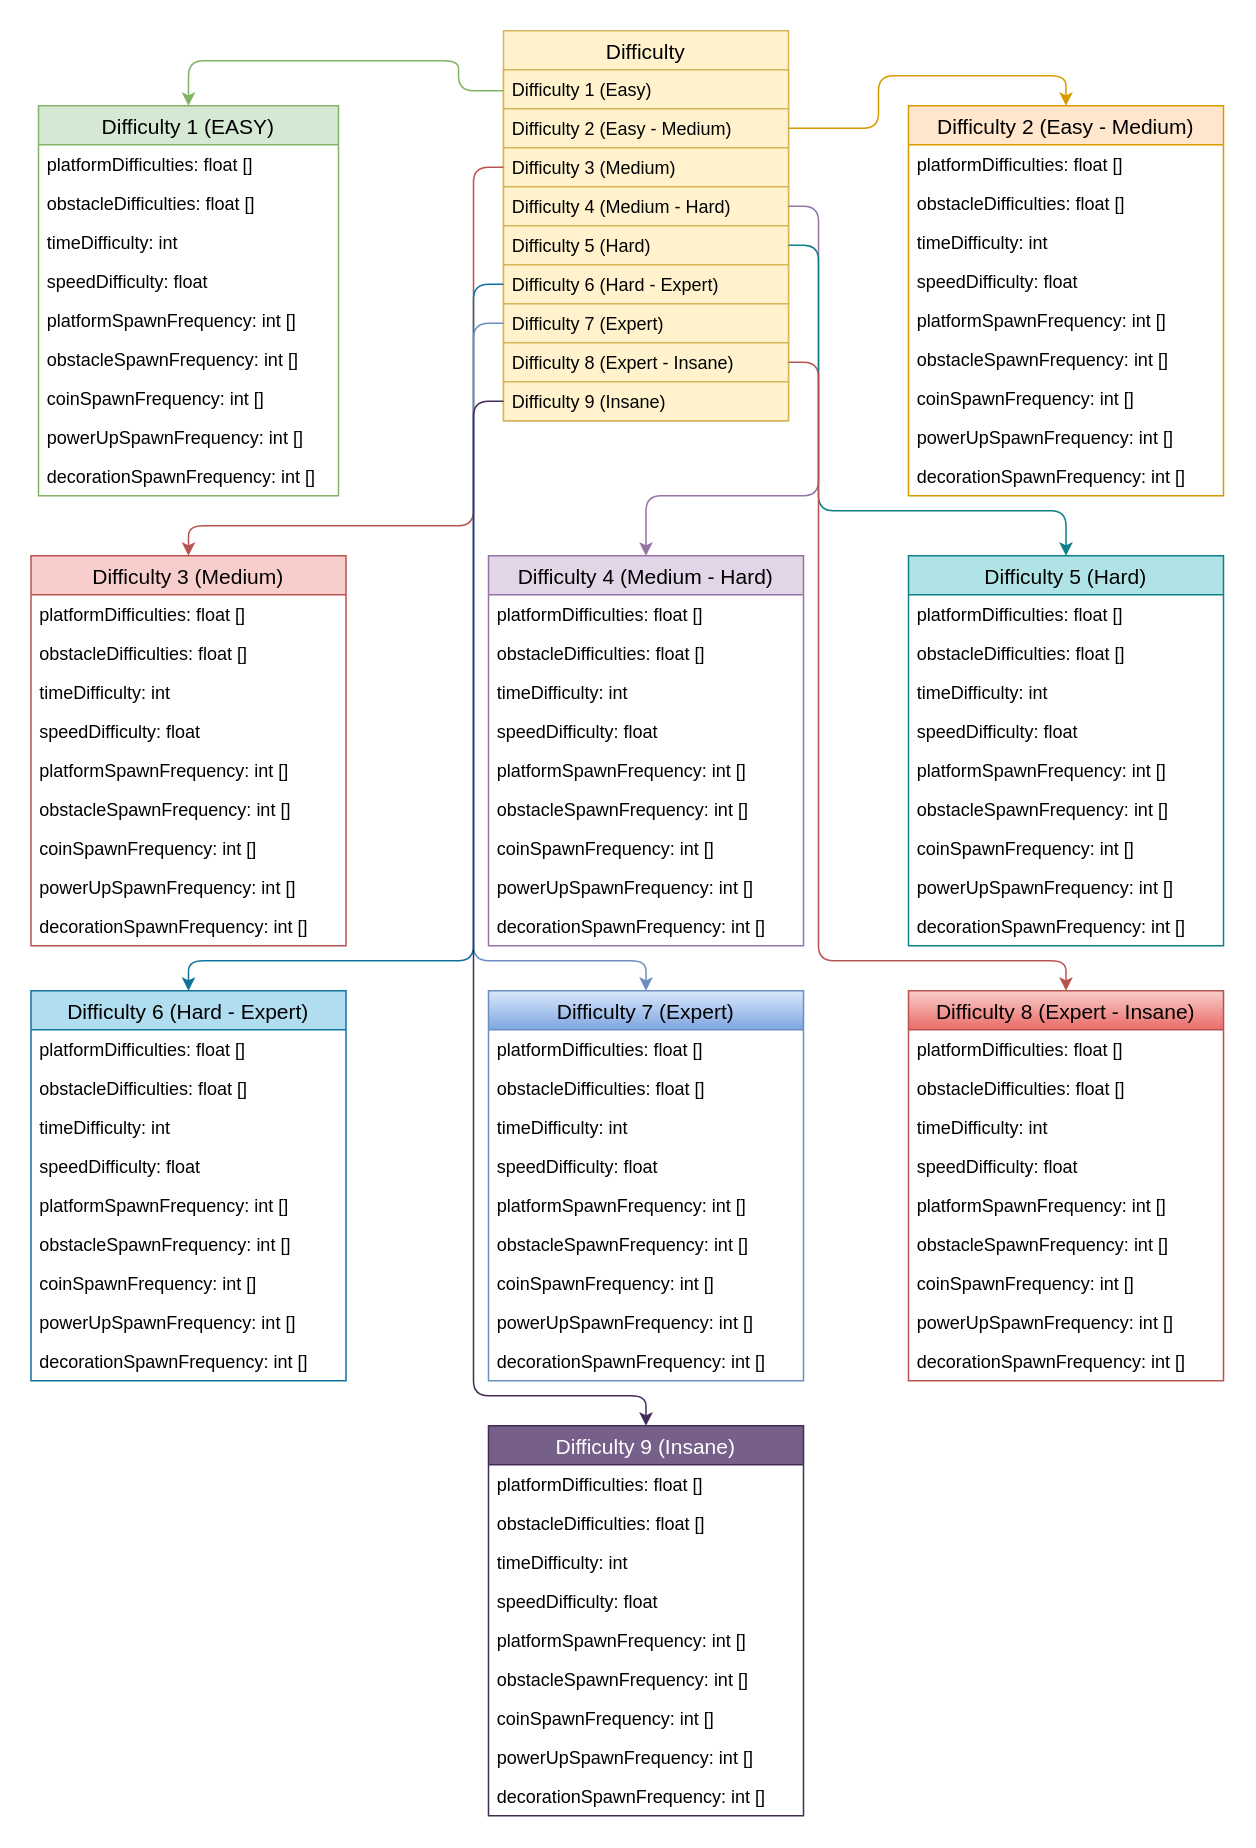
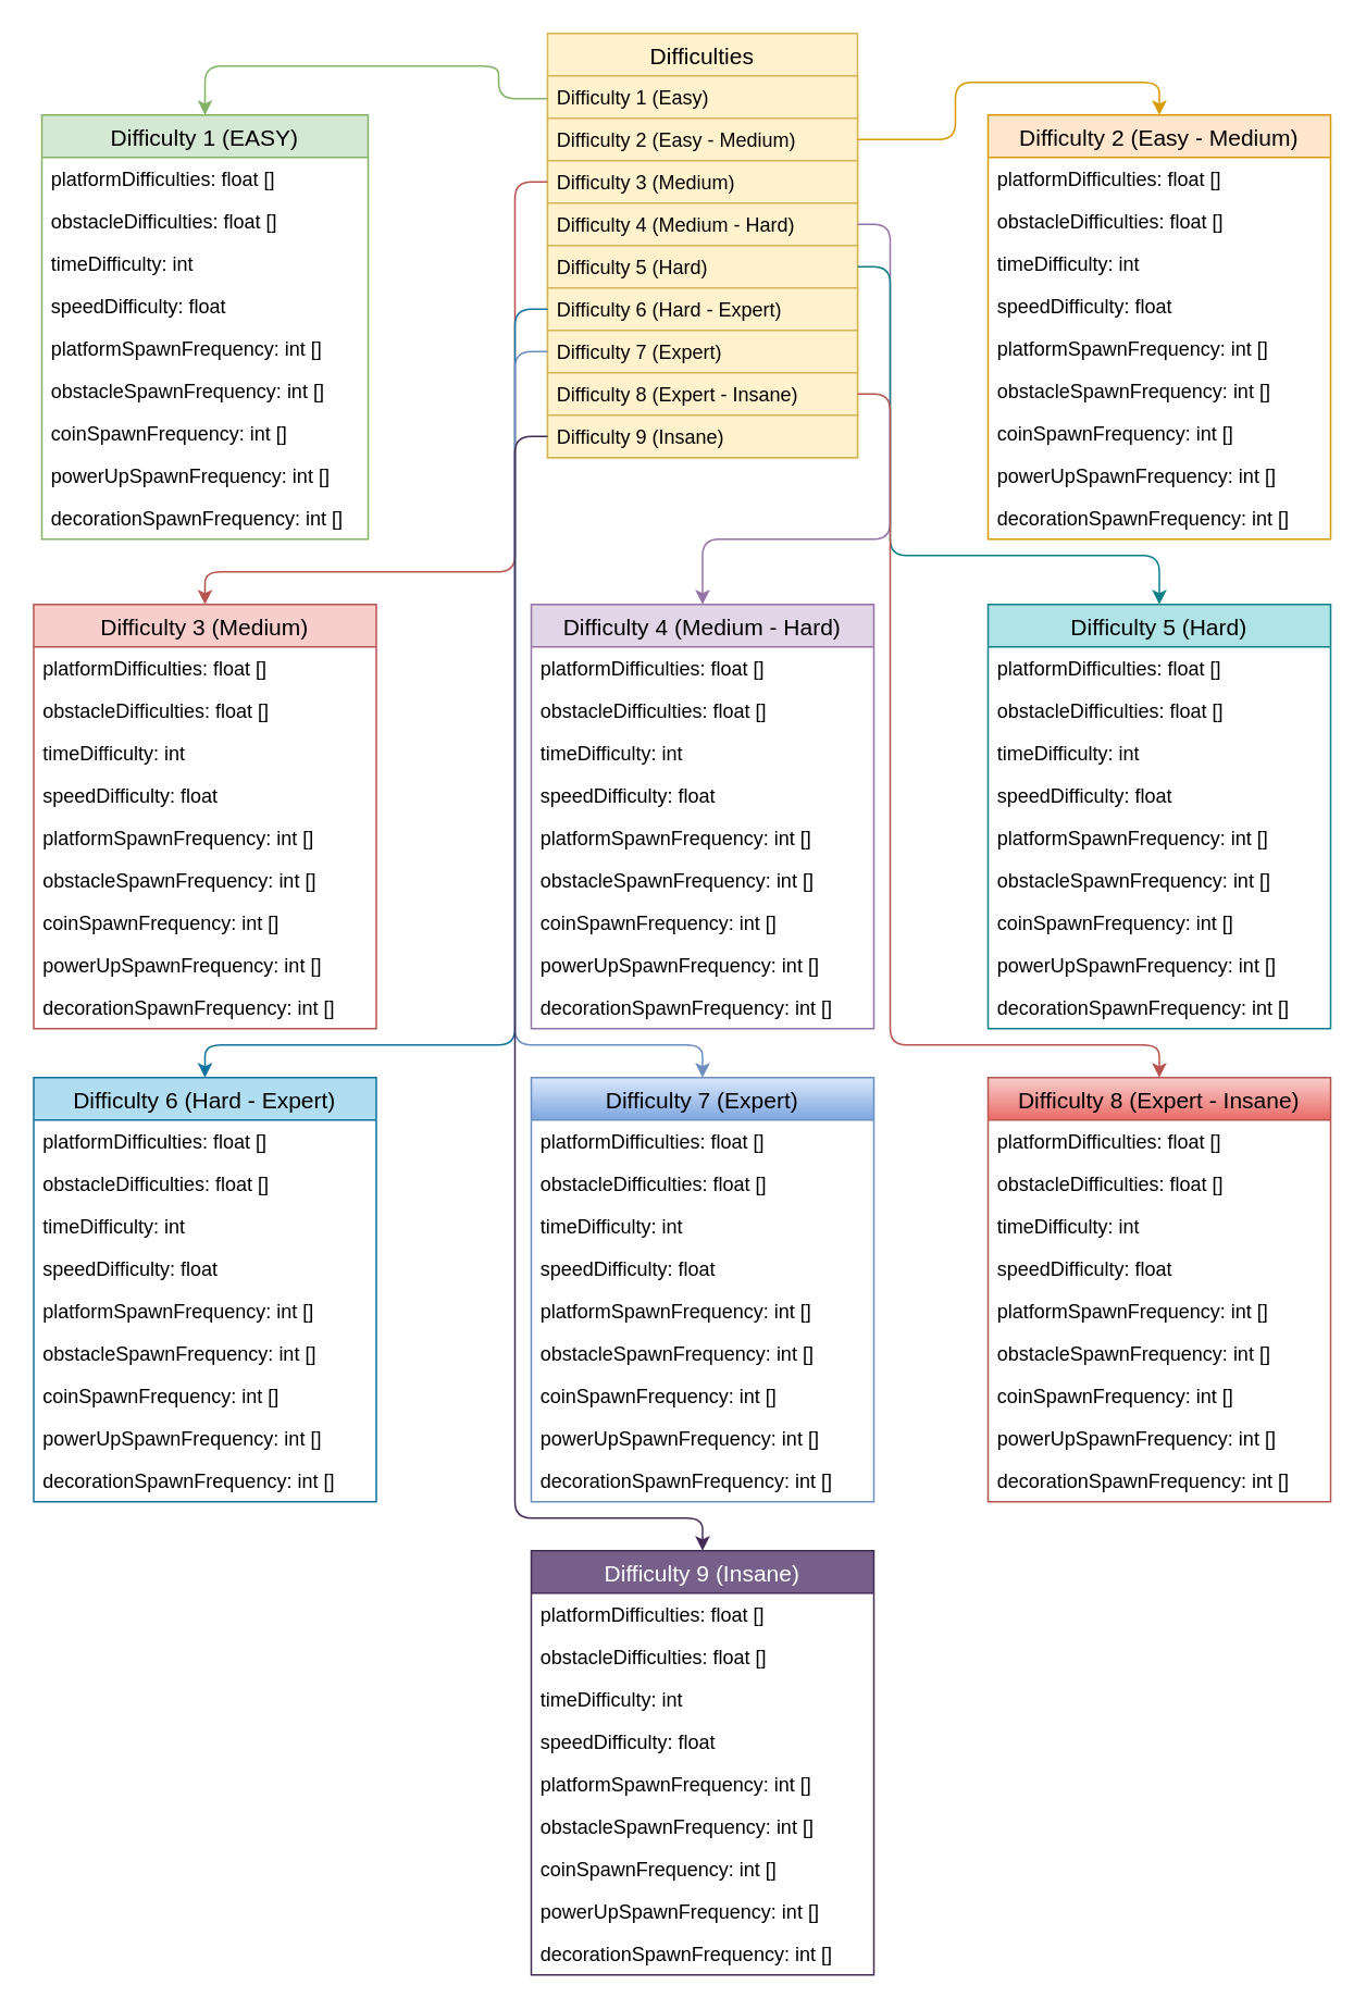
- <mxCell id="2" value="Difficulty" style="swimlane;fontStyle=0;childLayout=stackLayout;horizontal=1;startSize=26;horizontalStack=0;resizeParent=1;resizeParentMax=0;resizeLast=0;collapsible=1;marginBottom=0;align=center;fontSize=14;fillColor=#fff2cc;strokeColor=#d6b656;gradientColor=none;swimlaneFillColor=none;" vertex="1" parent="1"><mxGeometry x="335" width="190" height="260" as="geometry" y="20" /></mxCell>
+ <mxCell id="2" value="Difficulties" style="swimlane;fontStyle=0;childLayout=stackLayout;horizontal=1;startSize=26;horizontalStack=0;resizeParent=1;resizeParentMax=0;resizeLast=0;collapsible=1;marginBottom=0;align=center;fontSize=14;fillColor=#fff2cc;strokeColor=#d6b656;gradientColor=none;swimlaneFillColor=none;" vertex="1" parent="1"><mxGeometry x="335" width="190" height="260" as="geometry" y="20" /></mxCell>
